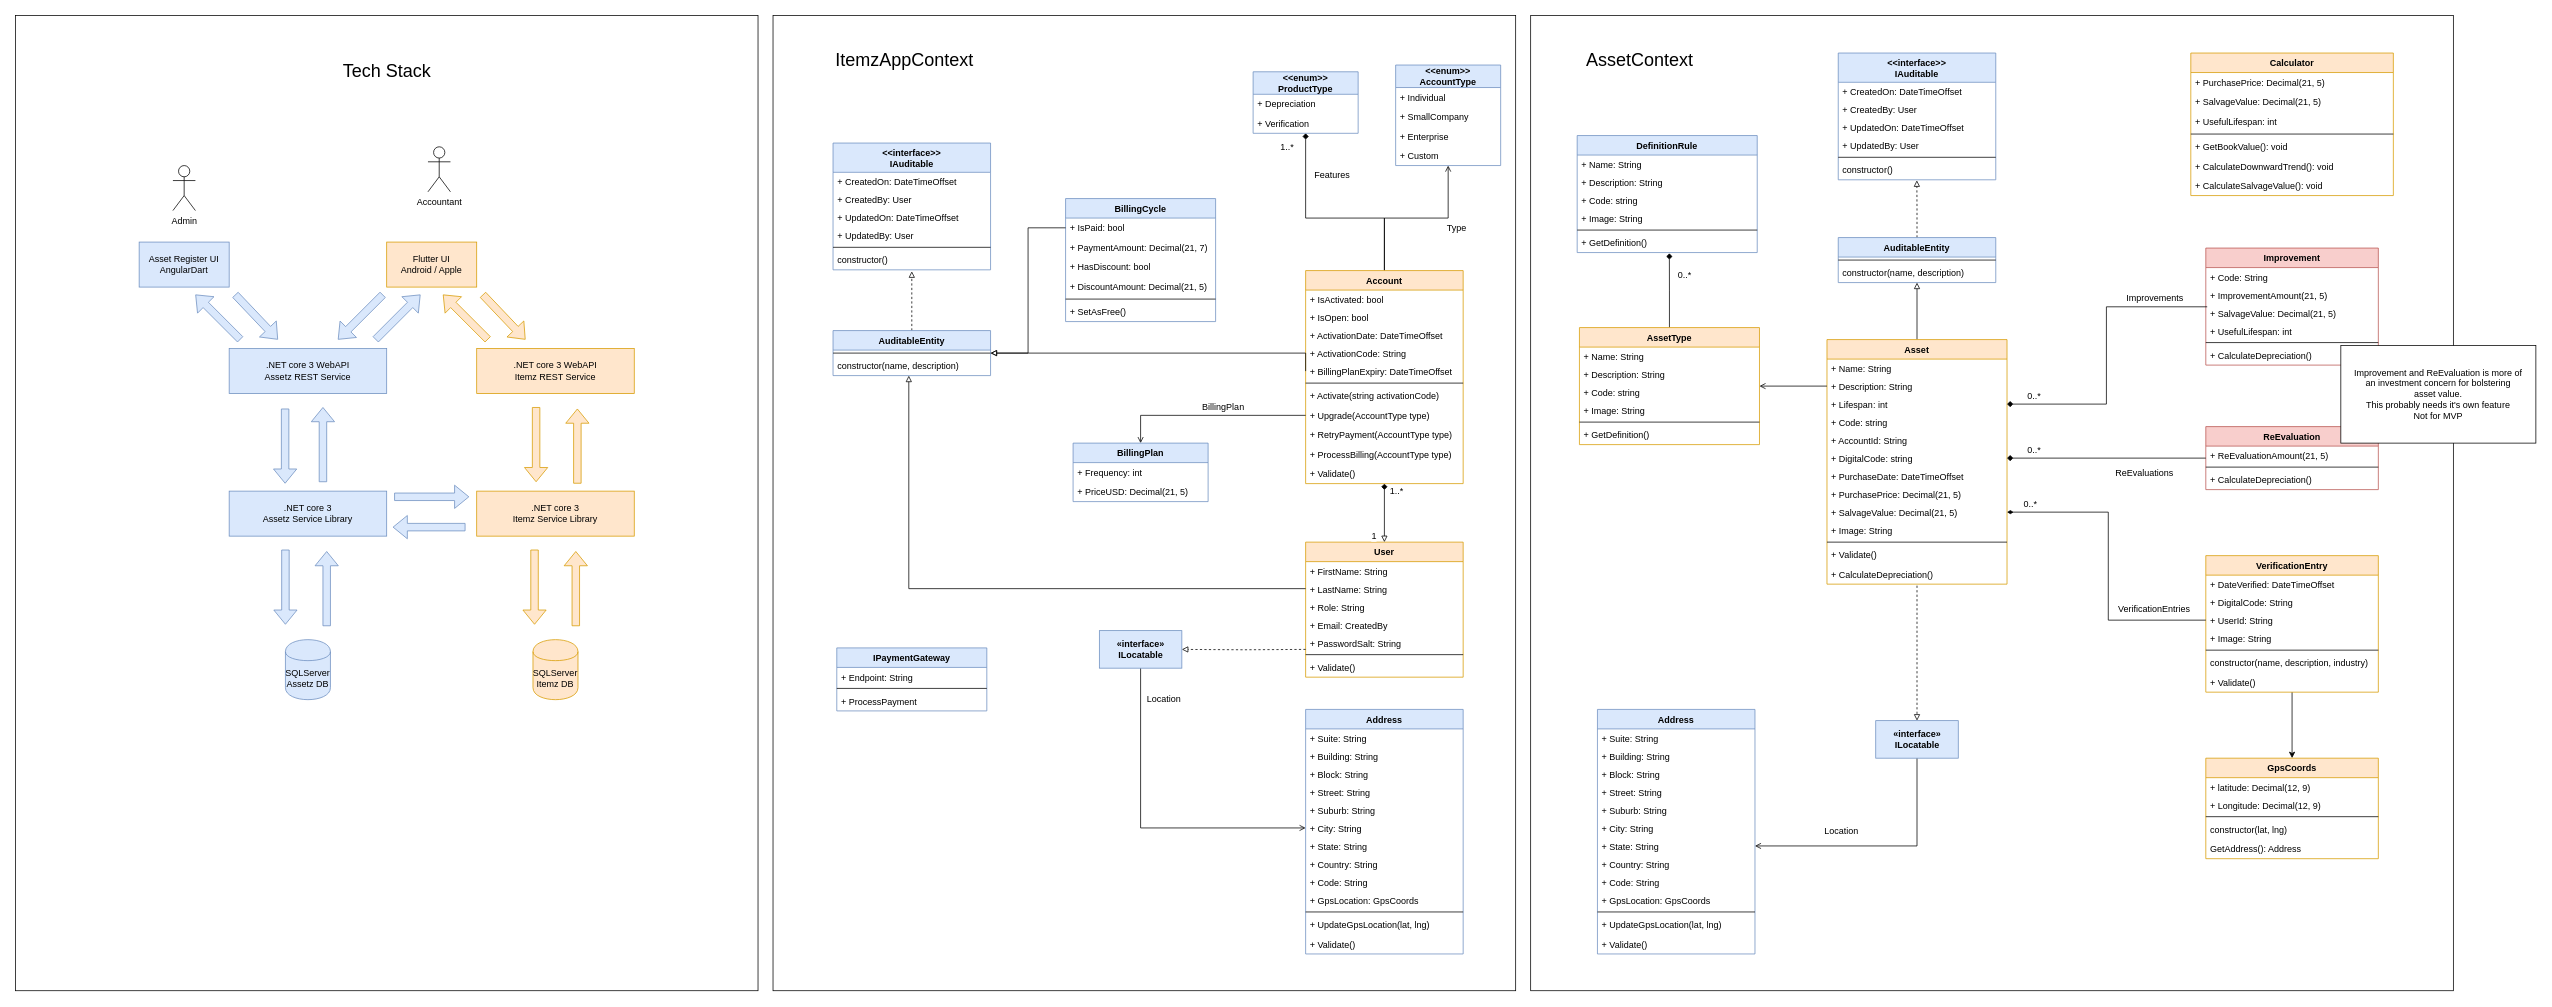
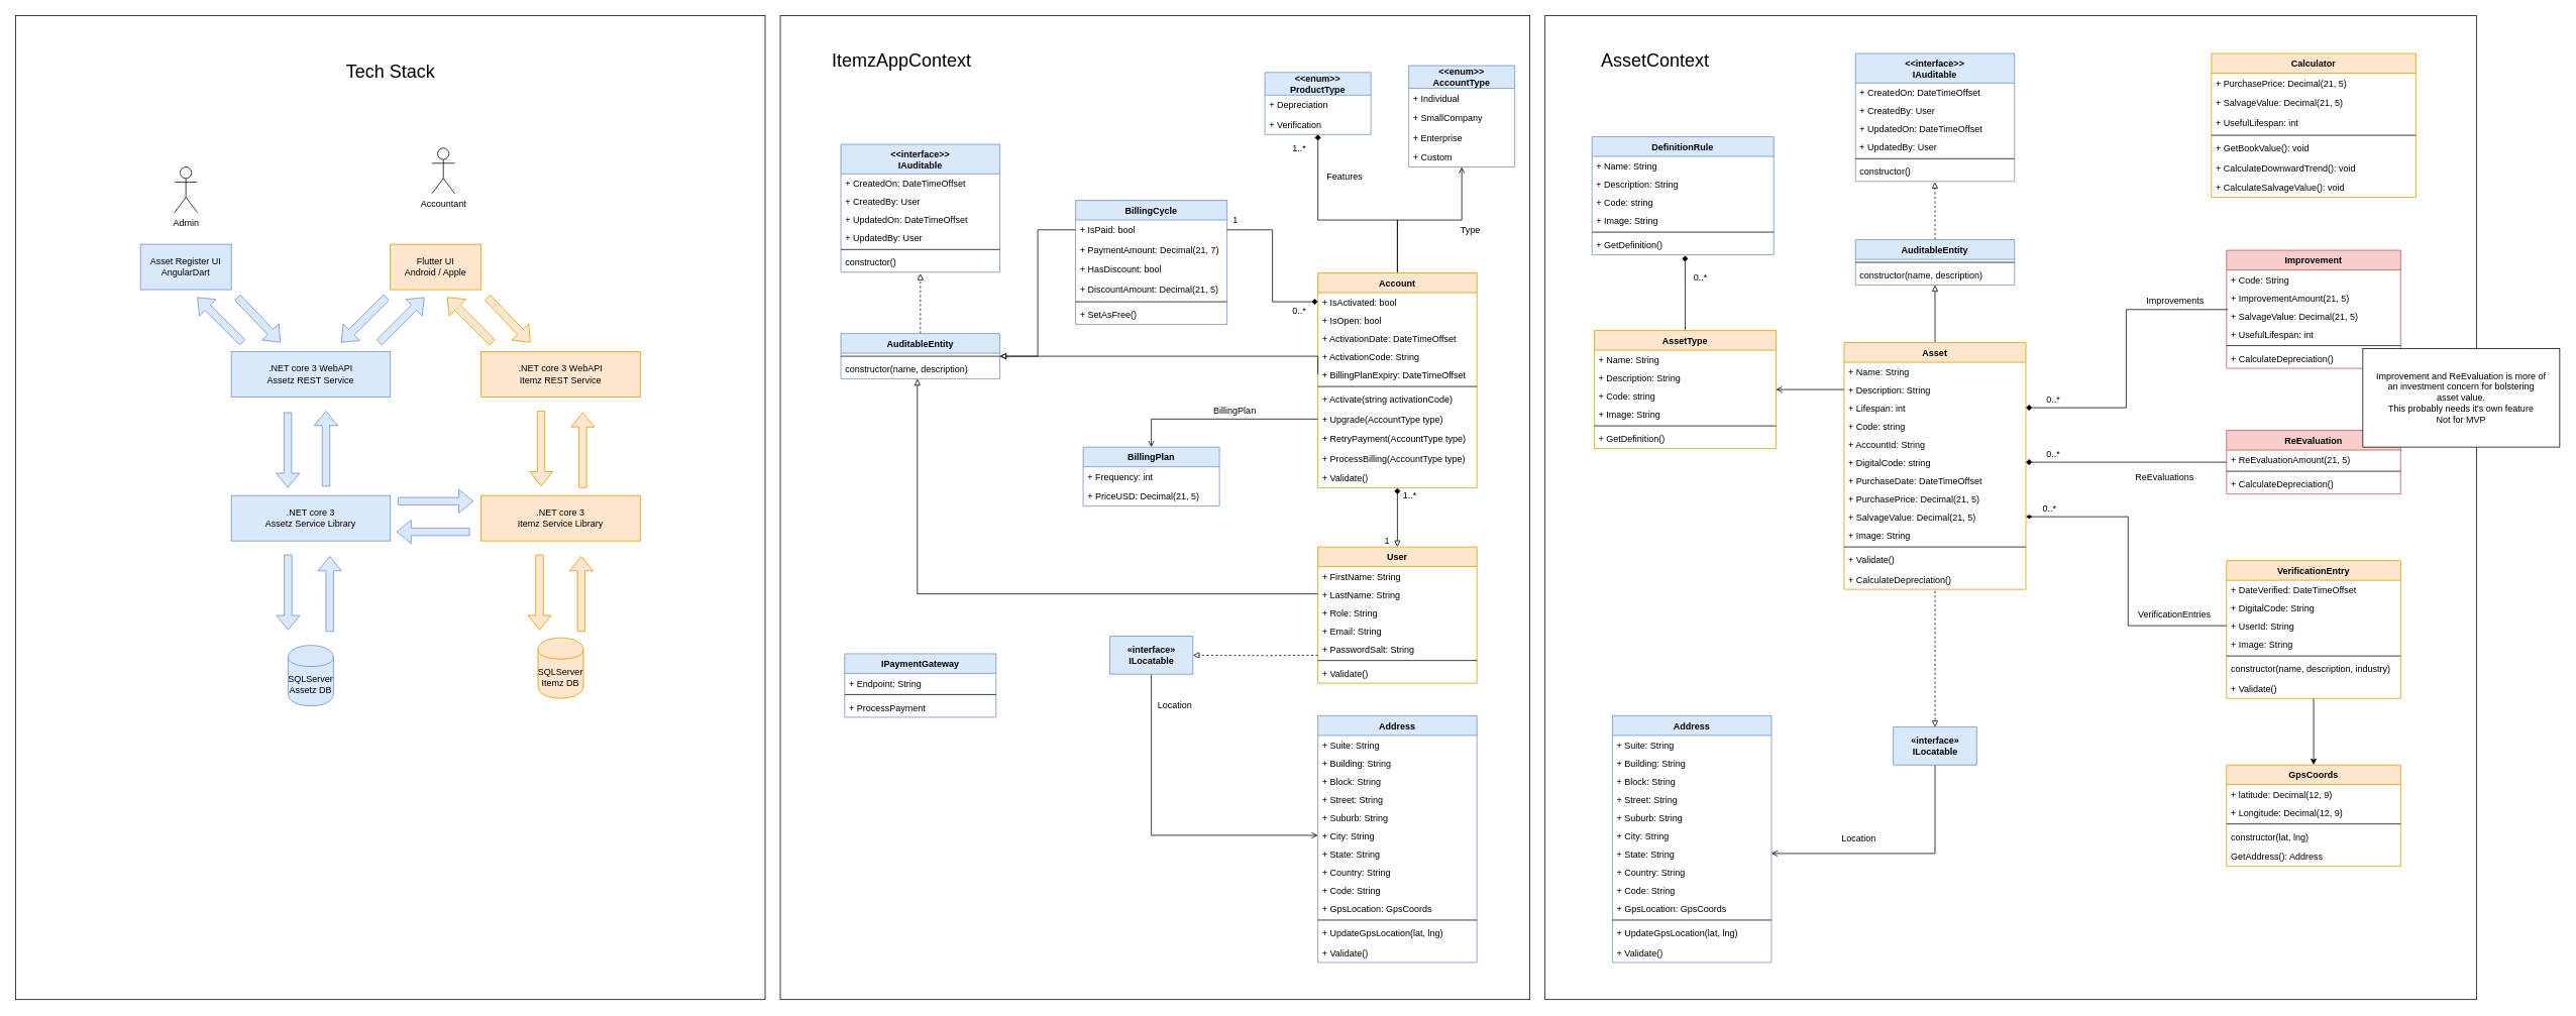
- <mxCell id="58" value="ItemzAppContext" style="text;html=1;align=center;verticalAlign=middle;resizable=0;points=[];autosize=1;strokeWidth=1;fontSize=24;" parent="1" vertex="1"><mxGeometry x="1105" y="65" width="200" height="30" as="geometry" /></mxCell>
+ <mxCell id="58" value="ItemzAppContext" style="text;html=1;align=center;verticalAlign=middle;resizable=0;points=[];autosize=1;strokeWidth=1;fontSize=24;" parent="1" vertex="1"><mxGeometry x="1090" y="65" width="200" height="30" as="geometry" /></mxCell>
+ <mxCell id="127" style="edgeStyle=orthogonalEdgeStyle;rounded=0;orthogonalLoop=1;jettySize=auto;html=1;exitX=0;exitY=0.5;exitDx=0;exitDy=0;startArrow=diamond;startFill=1;endArrow=none;endFill=0;fontSize=12;entryX=1;entryY=0.5;entryDx=0;entryDy=0;" parent="1" source="68" target="108" edge="1"><mxGeometry relative="1" as="geometry" /></mxCell>
+ <mxCell id="128" value="1" style="text;html=1;align=center;verticalAlign=middle;resizable=0;points=[];labelBackgroundColor=#ffffff;fontSize=12;" parent="127" vertex="1" connectable="0"><mxGeometry x="0.915" relative="1" as="geometry"><mxPoint x="1" y="-13" as="offset" /></mxGeometry></mxCell>
+ <mxCell id="129" value="0..*" style="text;html=1;align=center;verticalAlign=middle;resizable=0;points=[];labelBackgroundColor=#ffffff;fontSize=12;" parent="127" vertex="1" connectable="0"><mxGeometry x="-0.886" y="2" relative="1" as="geometry"><mxPoint x="-14" y="10" as="offset" /></mxGeometry></mxCell>
- <mxCell id="54" value="+ Email: CreatedBy" style="text;strokeColor=none;fillColor=none;align=left;verticalAlign=top;spacingLeft=4;spacingRight=4;overflow=hidden;rotatable=0;points=[[0,0.5],[1,0.5]];portConstraint=eastwest;" vertex="1" parent="50"><mxGeometry y="98" width="210" height="24" as="geometry" /></mxCell>
+ <mxCell id="54" value="+ Email: String" style="text;strokeColor=none;fillColor=none;align=left;verticalAlign=top;spacingLeft=4;spacingRight=4;overflow=hidden;rotatable=0;points=[[0,0.5],[1,0.5]];portConstraint=eastwest;" vertex="1" parent="50"><mxGeometry y="98" width="210" height="24" as="geometry" /></mxCell>
- <mxCell id="207" value="SQLServer&lt;br&gt;Itemz DB" style="shape=cylinder;whiteSpace=wrap;html=1;boundedLbl=1;backgroundOutline=1;fillColor=#ffe6cc;strokeColor=#d79b00;" vertex="1" parent="1"><mxGeometry x="710" y="852" width="60" height="80" as="geometry" /></mxCell>
+ <mxCell id="207" value="SQLServer&lt;br&gt;Itemz DB" style="shape=cylinder;whiteSpace=wrap;html=1;boundedLbl=1;backgroundOutline=1;fillColor=#ffe6cc;strokeColor=#d79b00;" vertex="1" parent="1"><mxGeometry x="710" y="842" width="60" height="80" as="geometry" /></mxCell>
